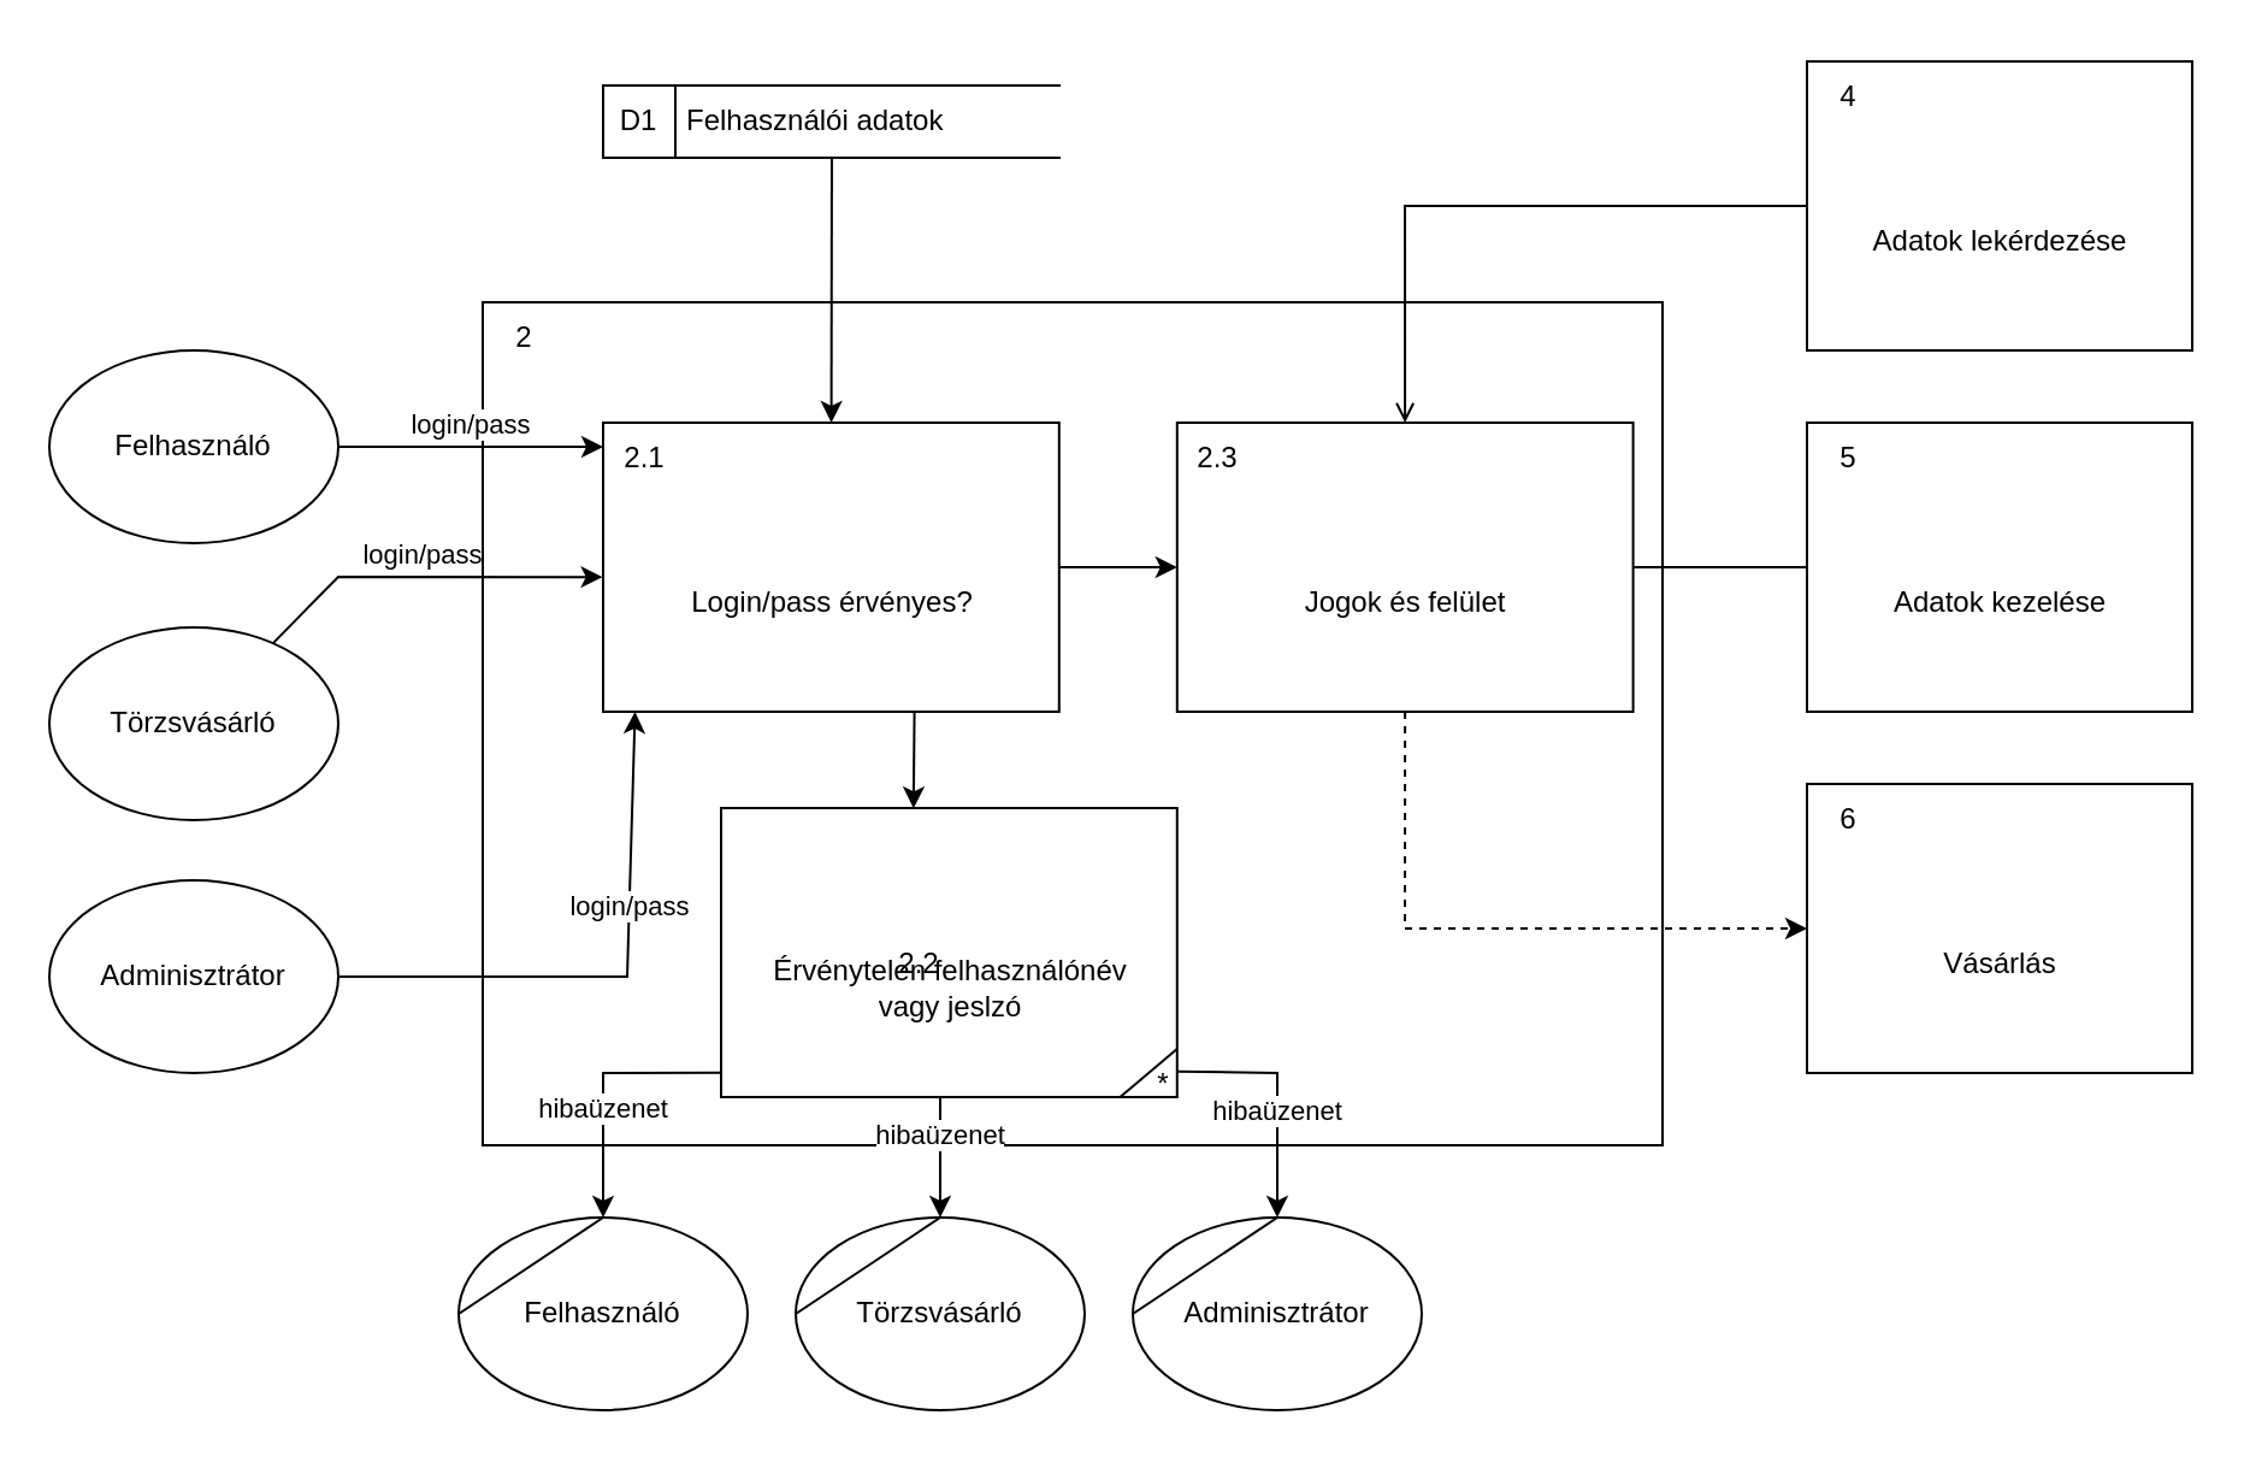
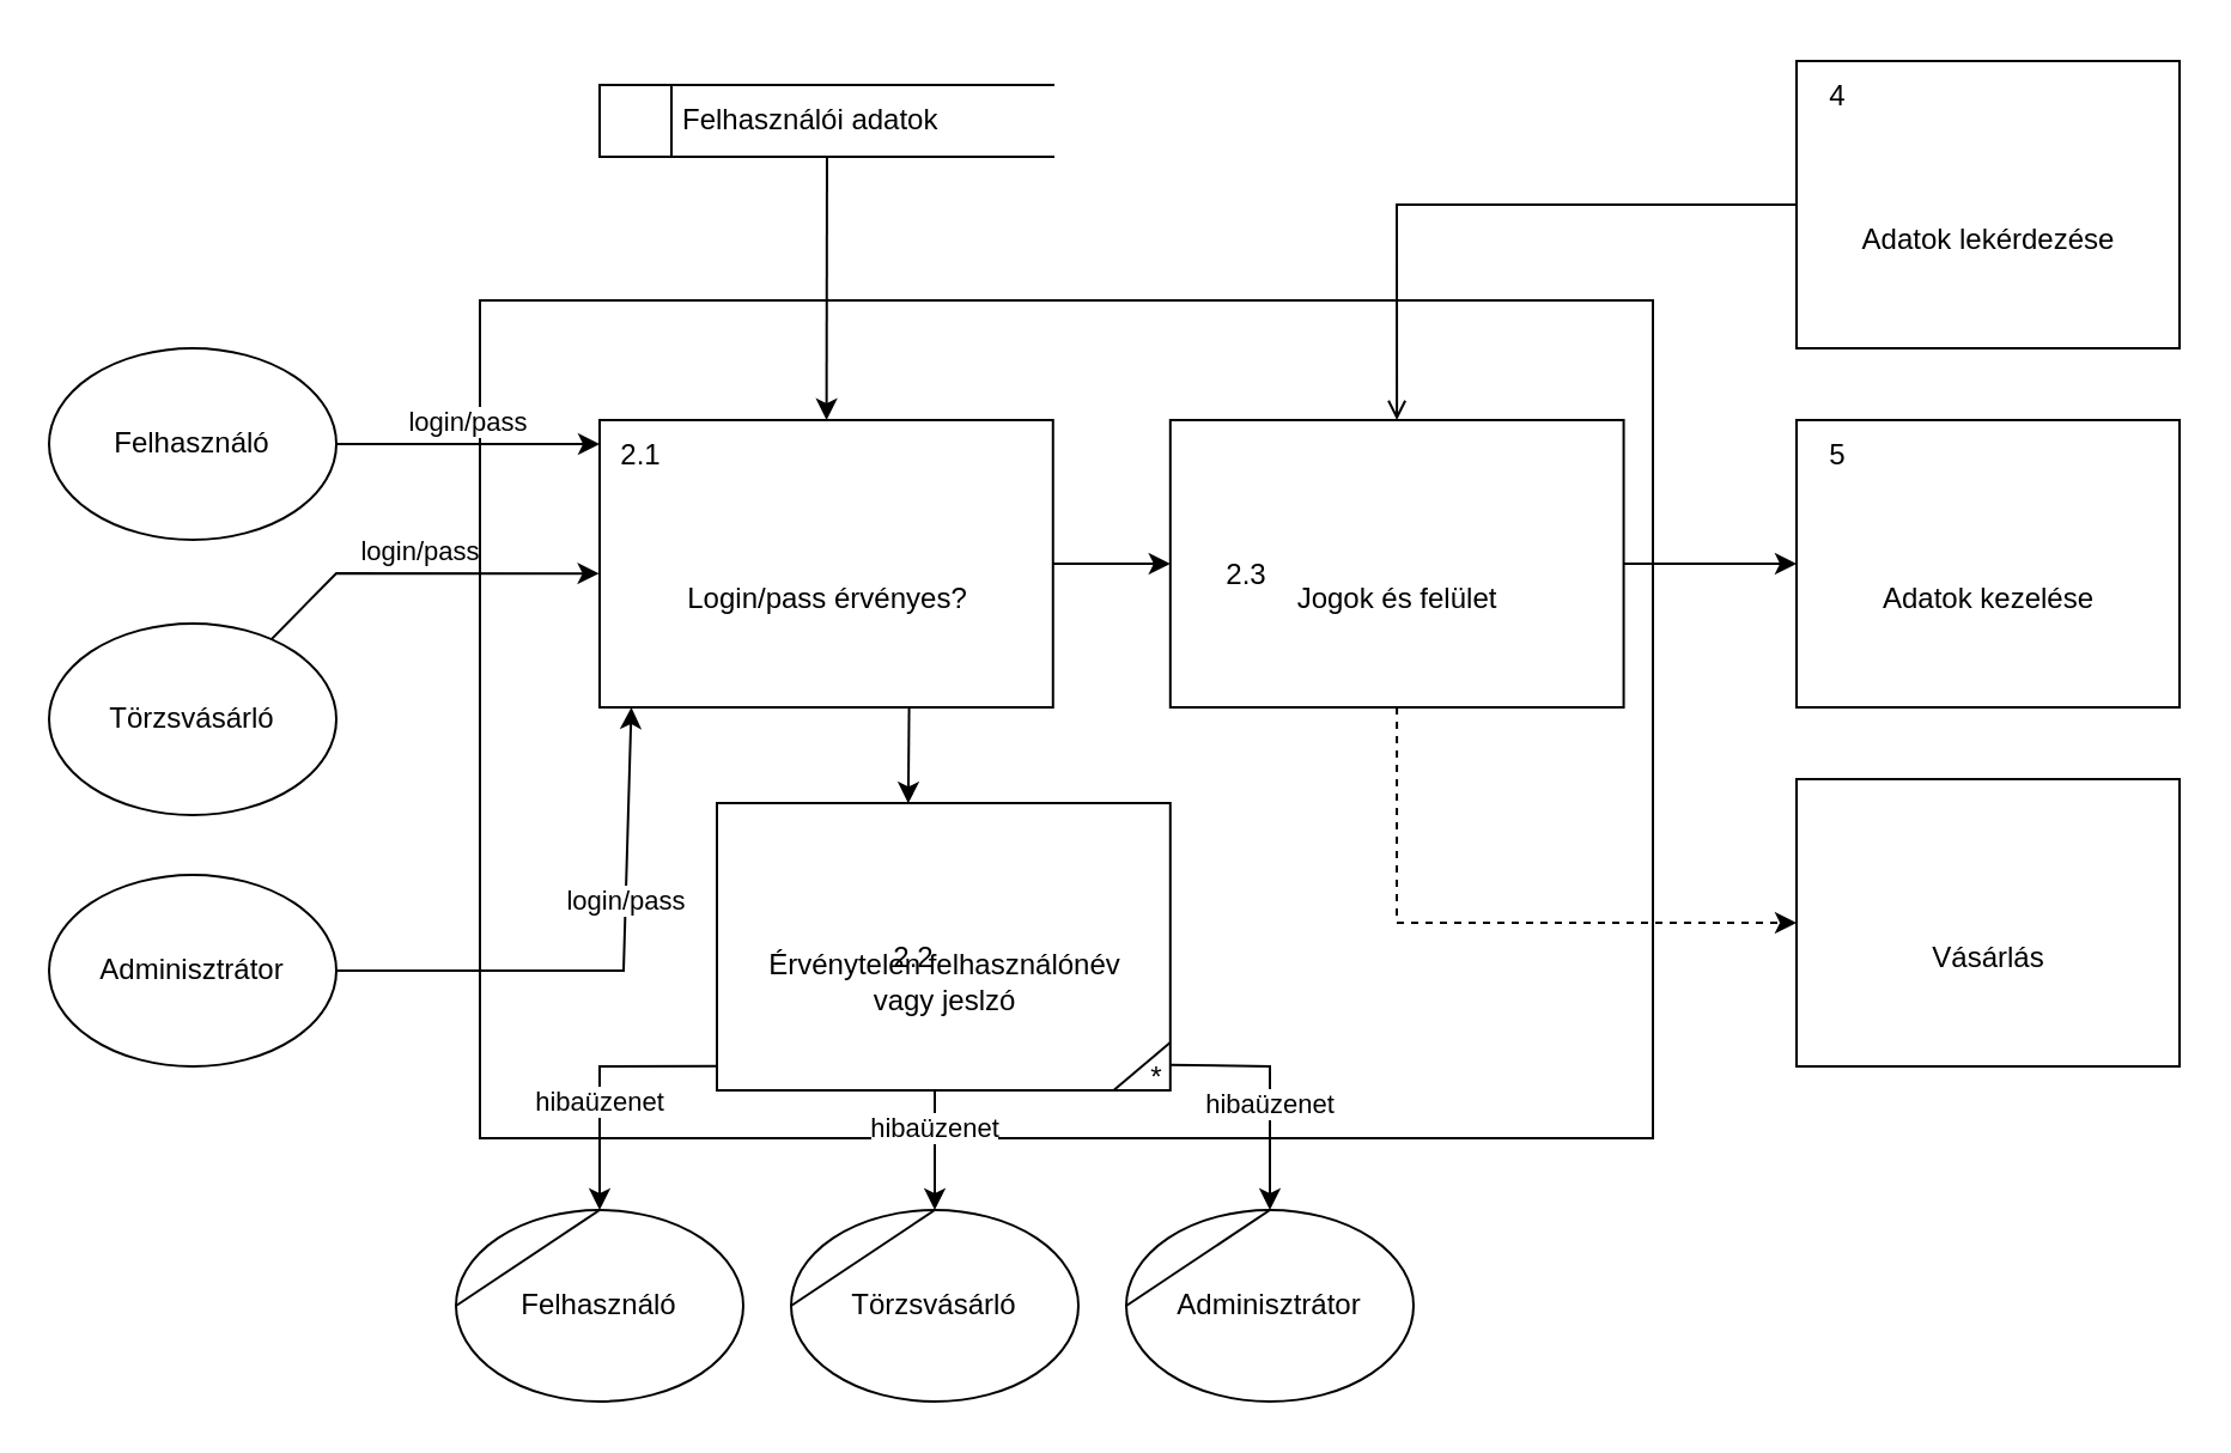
- <mxCell id="40" value="D1" style="text;html=1;strokeColor=none;fillColor=none;align=center;verticalAlign=middle;whiteSpace=wrap;rounded=0;movable=0;resizable=0;rotatable=0;cloneable=0;deletable=0;allowArrows=0;connectable=0;" parent="39" vertex="1"><mxGeometry width="30" height="30" as="geometry" /></mxCell>
- <mxCell id="3" value="2" style="text;html=1;strokeColor=none;fillColor=none;align=center;verticalAlign=middle;whiteSpace=wrap;rounded=0;movable=0;resizable=0;rotatable=0;cloneable=0;deletable=0;connectable=0;allowArrows=0;pointerEvents=1;" parent="2" vertex="1"><mxGeometry width="35" height="30" as="geometry" /></mxCell>
- <mxCell id="14" value="2.3" style="text;html=1;strokeColor=none;fillColor=none;align=center;verticalAlign=middle;whiteSpace=wrap;rounded=0;connectable=0;allowArrows=0;editable=1;movable=0;resizable=0;rotatable=0;deletable=0;locked=0;cloneable=0;" parent="13" vertex="1"><mxGeometry width="35" height="30" as="geometry" /></mxCell>
+ <mxCell id="14" value="2.3" style="text;html=1;strokeColor=none;fillColor=none;align=center;verticalAlign=middle;whiteSpace=wrap;rounded=0;connectable=0;allowArrows=0;editable=1;movable=0;resizable=0;rotatable=0;deletable=0;locked=0;cloneable=0;" parent="13" vertex="1"><mxGeometry x="15" y="50" width="35" height="30" as="geometry" /></mxCell>
- <mxCell id="42" value="" style="endArrow=none;html=1;rounded=0;verticalAlign=bottom;" parent="1" source="13" target="35" edge="1"><mxGeometry width="50" height="50" relative="1" as="geometry"><mxPoint x="620" y="265" as="sourcePoint" /><mxPoint x="740" y="265" as="targetPoint" /></mxGeometry></mxCell>
+ <mxCell id="42" value="" style="endArrow=classic;html=1;rounded=0;verticalAlign=bottom;" parent="1" source="13" target="35" edge="1"><mxGeometry width="50" height="50" relative="1" as="geometry"><mxPoint x="620" y="265" as="sourcePoint" /><mxPoint x="740" y="265" as="targetPoint" /></mxGeometry></mxCell>
- <mxCell id="30" value="6" style="text;html=1;strokeColor=none;fillColor=none;align=center;verticalAlign=middle;whiteSpace=wrap;rounded=0;movable=0;resizable=0;rotatable=0;cloneable=0;deletable=0;connectable=0;allowArrows=0;pointerEvents=1;" parent="29" vertex="1"><mxGeometry width="35" height="30" as="geometry" /></mxCell>
